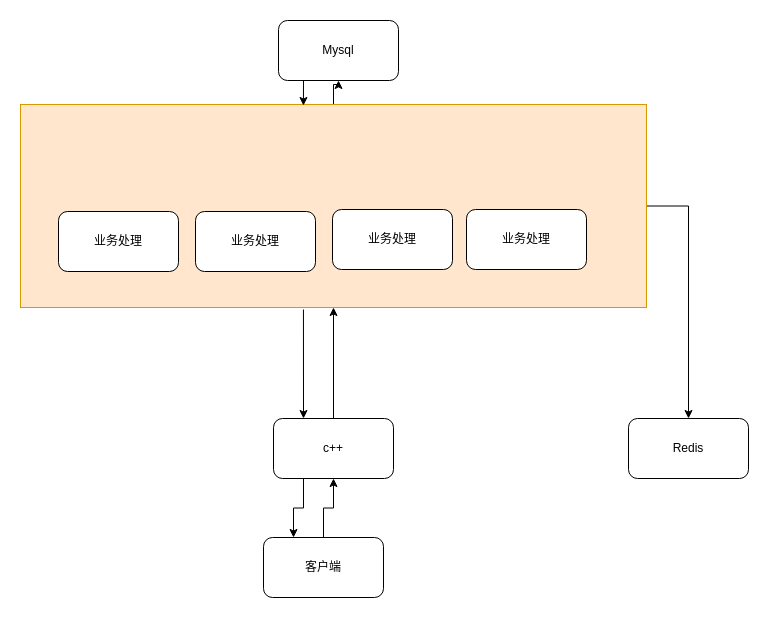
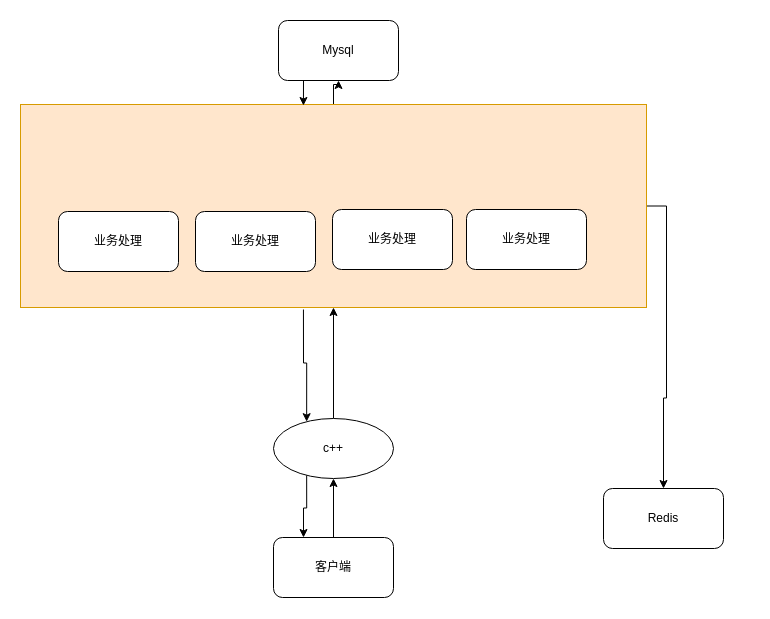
- <mxCell id="9" value="c++" style="rounded=1;whiteSpace=wrap;html=1;" vertex="1" parent="1"><mxGeometry x="273" y="418" width="120" height="60" as="geometry" /></mxCell>
+ <mxCell id="9" value="c++" style="ellipse;whiteSpace=wrap;html=1;" vertex="1" parent="1"><mxGeometry x="273" y="418" width="120" height="60" as="geometry" /></mxCell>
- <mxCell id="14" value="Redis" style="rounded=1;whiteSpace=wrap;html=1;" vertex="1" parent="1"><mxGeometry x="628" y="418" width="120" height="60" as="geometry" /></mxCell>
+ <mxCell id="14" value="Redis" style="rounded=1;whiteSpace=wrap;html=1;" vertex="1" parent="1"><mxGeometry x="603" y="488" width="120" height="60" as="geometry" /></mxCell>
- <mxCell id="6" value="客户端" style="rounded=1;whiteSpace=wrap;html=1;" vertex="1" parent="1"><mxGeometry x="263" y="537" width="120" height="60" as="geometry" /></mxCell>
+ <mxCell id="6" value="客户端" style="rounded=1;whiteSpace=wrap;html=1;" vertex="1" parent="1"><mxGeometry x="273" y="537" width="120" height="60" as="geometry" /></mxCell>
